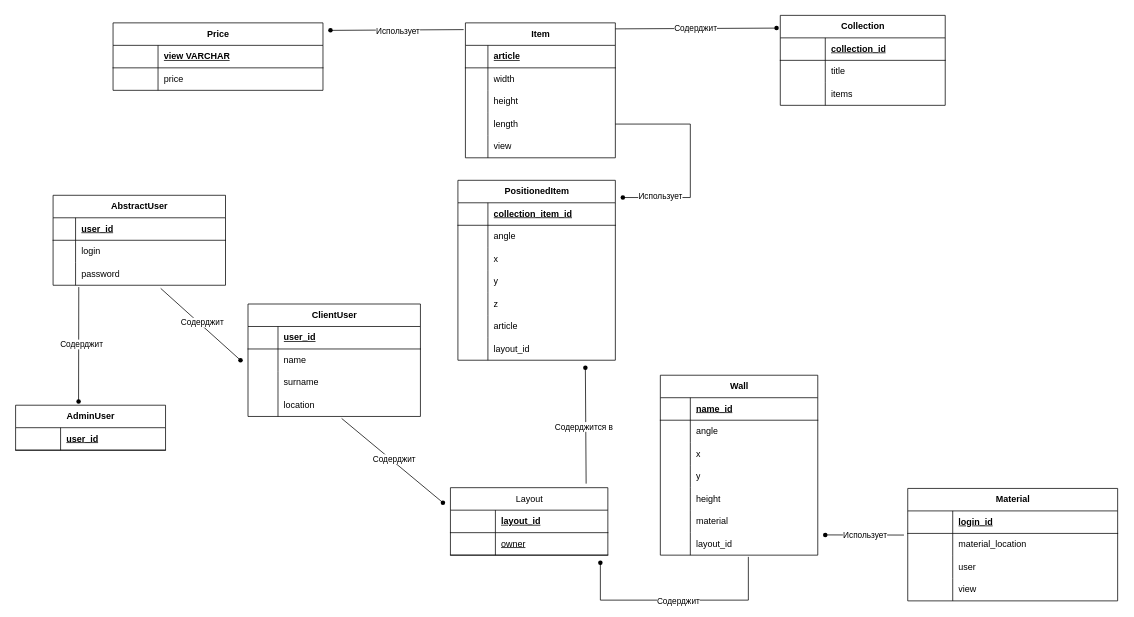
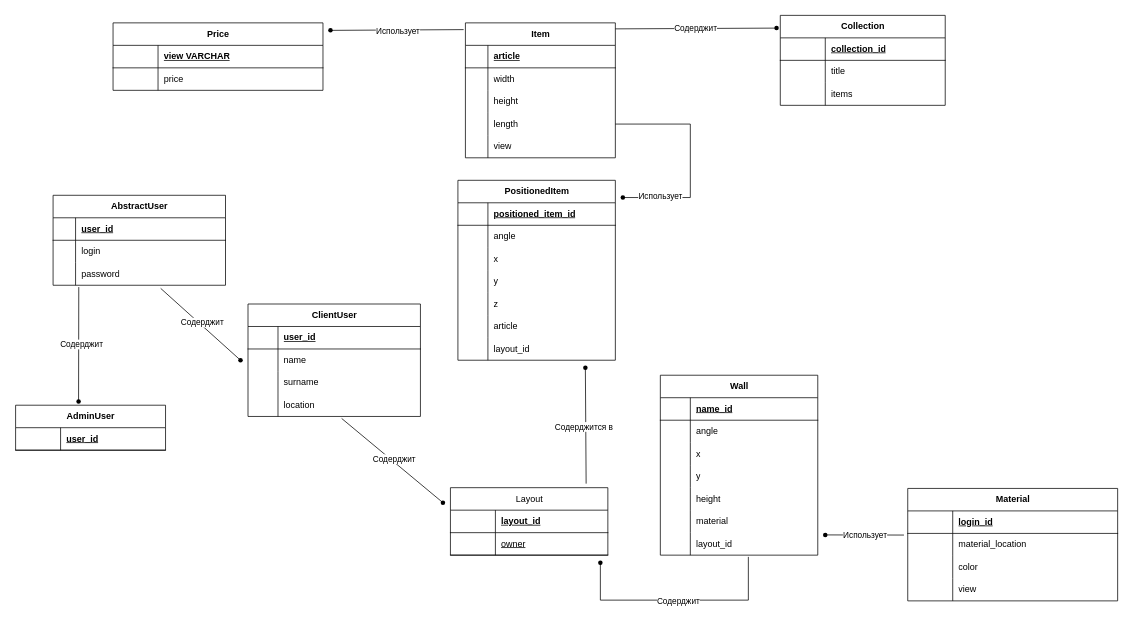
- <mxCell id="65" value="collection_item_id" style="shape=partialRectangle;connectable=0;fillColor=none;top=0;left=0;bottom=0;right=0;align=left;spacingLeft=6;fontStyle=5;overflow=hidden;whiteSpace=wrap;html=1;" parent="63" vertex="1"><mxGeometry x="40" width="170" height="30" as="geometry"><mxRectangle width="170" height="30" as="alternateBounds" /></mxGeometry></mxCell>
+ <mxCell id="65" value="positioned_item_id" style="shape=partialRectangle;connectable=0;fillColor=none;top=0;left=0;bottom=0;right=0;align=left;spacingLeft=6;fontStyle=5;overflow=hidden;whiteSpace=wrap;html=1;" parent="63" vertex="1"><mxGeometry x="40" width="170" height="30" as="geometry"><mxRectangle width="170" height="30" as="alternateBounds" /></mxGeometry></mxCell>
- <mxCell id="115" value="user&amp;nbsp;" style="shape=partialRectangle;connectable=0;fillColor=none;top=0;left=0;bottom=0;right=0;align=left;spacingLeft=6;overflow=hidden;whiteSpace=wrap;html=1;" parent="113" vertex="1"><mxGeometry x="60" width="220" height="30" as="geometry"><mxRectangle width="220" height="30" as="alternateBounds" /></mxGeometry></mxCell>
+ <mxCell id="115" value="color&amp;nbsp;" style="shape=partialRectangle;connectable=0;fillColor=none;top=0;left=0;bottom=0;right=0;align=left;spacingLeft=6;overflow=hidden;whiteSpace=wrap;html=1;" parent="113" vertex="1"><mxGeometry x="60" width="220" height="30" as="geometry"><mxRectangle width="220" height="30" as="alternateBounds" /></mxGeometry></mxCell>
